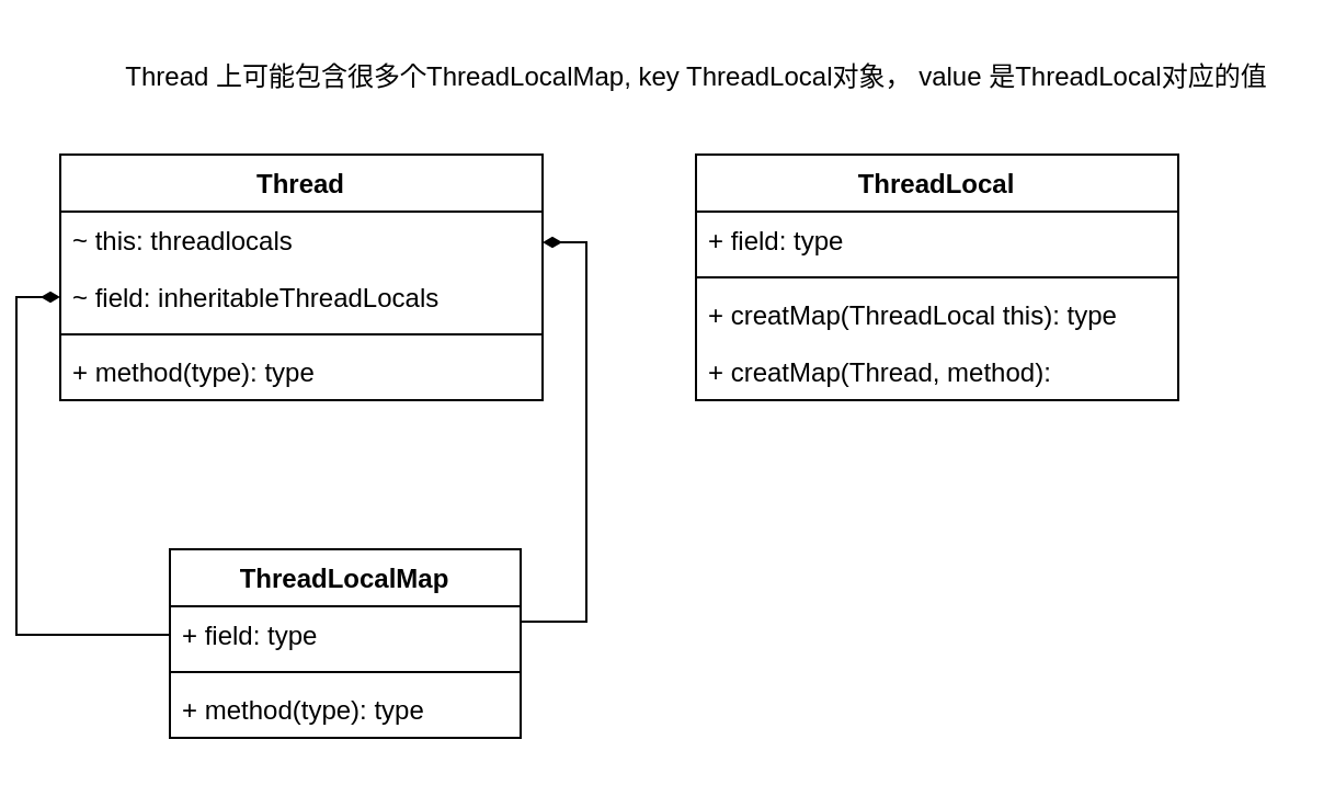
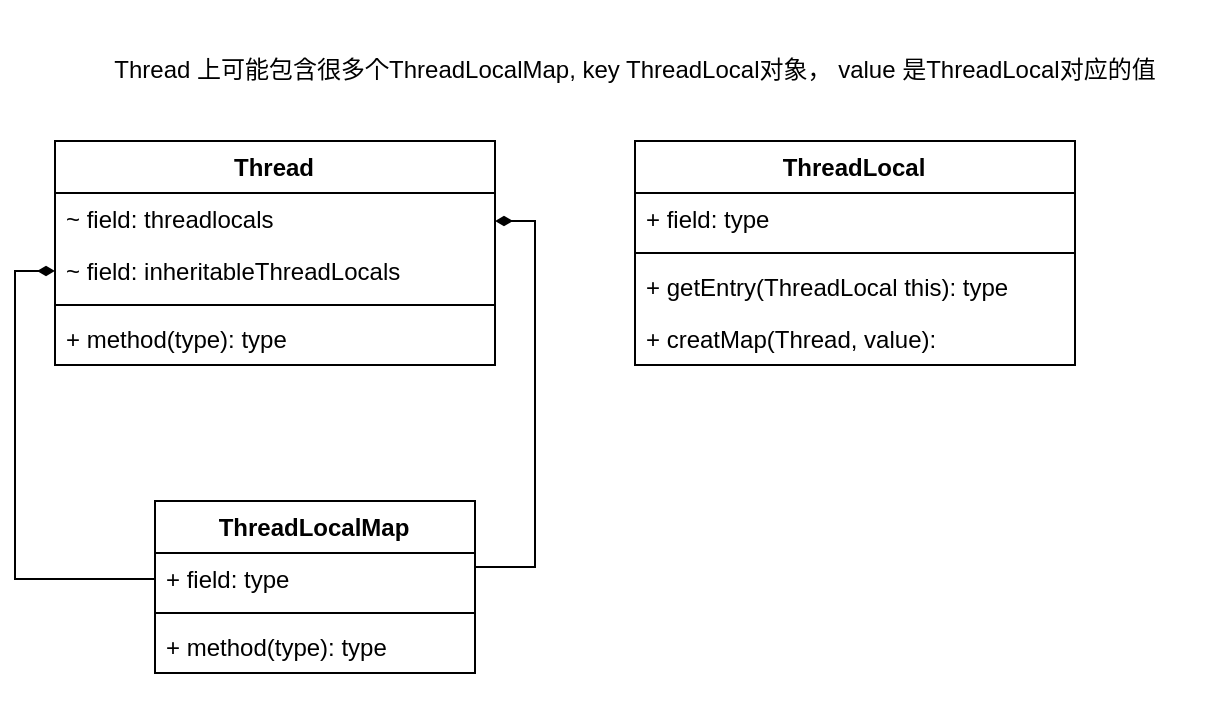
- <mxCell id="3" value="~ this: threadlocals" style="text;strokeColor=none;fillColor=none;align=left;verticalAlign=top;spacingLeft=4;spacingRight=4;overflow=hidden;rotatable=0;points=[[0,0.5],[1,0.5]];portConstraint=eastwest;" vertex="1" parent="2"><mxGeometry y="26" width="220" height="26" as="geometry" /></mxCell>
+ <mxCell id="3" value="~ field: threadlocals" style="text;strokeColor=none;fillColor=none;align=left;verticalAlign=top;spacingLeft=4;spacingRight=4;overflow=hidden;rotatable=0;points=[[0,0.5],[1,0.5]];portConstraint=eastwest;" vertex="1" parent="2"><mxGeometry y="26" width="220" height="26" as="geometry" /></mxCell>
- <mxCell id="10" value="+ creatMap(ThreadLocal this): type" style="text;strokeColor=none;fillColor=none;align=left;verticalAlign=top;spacingLeft=4;spacingRight=4;overflow=hidden;rotatable=0;points=[[0,0.5],[1,0.5]];portConstraint=eastwest;" vertex="1" parent="7"><mxGeometry y="60" width="220" height="26" as="geometry" /></mxCell>
+ <mxCell id="10" value="+ getEntry(ThreadLocal this): type" style="text;strokeColor=none;fillColor=none;align=left;verticalAlign=top;spacingLeft=4;spacingRight=4;overflow=hidden;rotatable=0;points=[[0,0.5],[1,0.5]];portConstraint=eastwest;" vertex="1" parent="7"><mxGeometry y="60" width="220" height="26" as="geometry" /></mxCell>
- <mxCell id="11" value="+ creatMap(Thread, method):" style="text;strokeColor=none;fillColor=none;align=left;verticalAlign=top;spacingLeft=4;spacingRight=4;overflow=hidden;rotatable=0;points=[[0,0.5],[1,0.5]];portConstraint=eastwest;" vertex="1" parent="7"><mxGeometry y="86" width="220" height="26" as="geometry" /></mxCell>
+ <mxCell id="11" value="+ creatMap(Thread, value):" style="text;strokeColor=none;fillColor=none;align=left;verticalAlign=top;spacingLeft=4;spacingRight=4;overflow=hidden;rotatable=0;points=[[0,0.5],[1,0.5]];portConstraint=eastwest;" vertex="1" parent="7"><mxGeometry y="86" width="220" height="26" as="geometry" /></mxCell>
